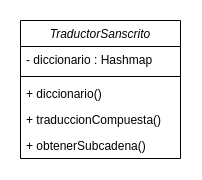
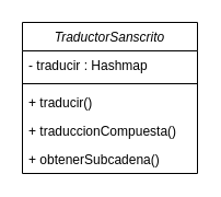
- <mxCell id="3" value="- diccionario : Hashmap" style="text;align=left;verticalAlign=top;spacingLeft=4;spacingRight=4;overflow=hidden;rotatable=0;points=[[0,0.5],[1,0.5]];portConstraint=eastwest;" parent="2" vertex="1"><mxGeometry y="26" width="160" height="26" as="geometry" /></mxCell>
+ <mxCell id="3" value="- traducir : Hashmap" style="text;align=left;verticalAlign=top;spacingLeft=4;spacingRight=4;overflow=hidden;rotatable=0;points=[[0,0.5],[1,0.5]];portConstraint=eastwest;" parent="2" vertex="1"><mxGeometry y="26" width="160" height="26" as="geometry" /></mxCell>
- <mxCell id="5" value="+ diccionario()" style="text;align=left;verticalAlign=top;spacingLeft=4;spacingRight=4;overflow=hidden;rotatable=0;points=[[0,0.5],[1,0.5]];portConstraint=eastwest;rounded=0;shadow=0;html=0;" parent="2" vertex="1"><mxGeometry y="60" width="160" height="26" as="geometry" /></mxCell>
+ <mxCell id="5" value="+ traducir()" style="text;align=left;verticalAlign=top;spacingLeft=4;spacingRight=4;overflow=hidden;rotatable=0;points=[[0,0.5],[1,0.5]];portConstraint=eastwest;rounded=0;shadow=0;html=0;" parent="2" vertex="1"><mxGeometry y="60" width="160" height="26" as="geometry" /></mxCell>
